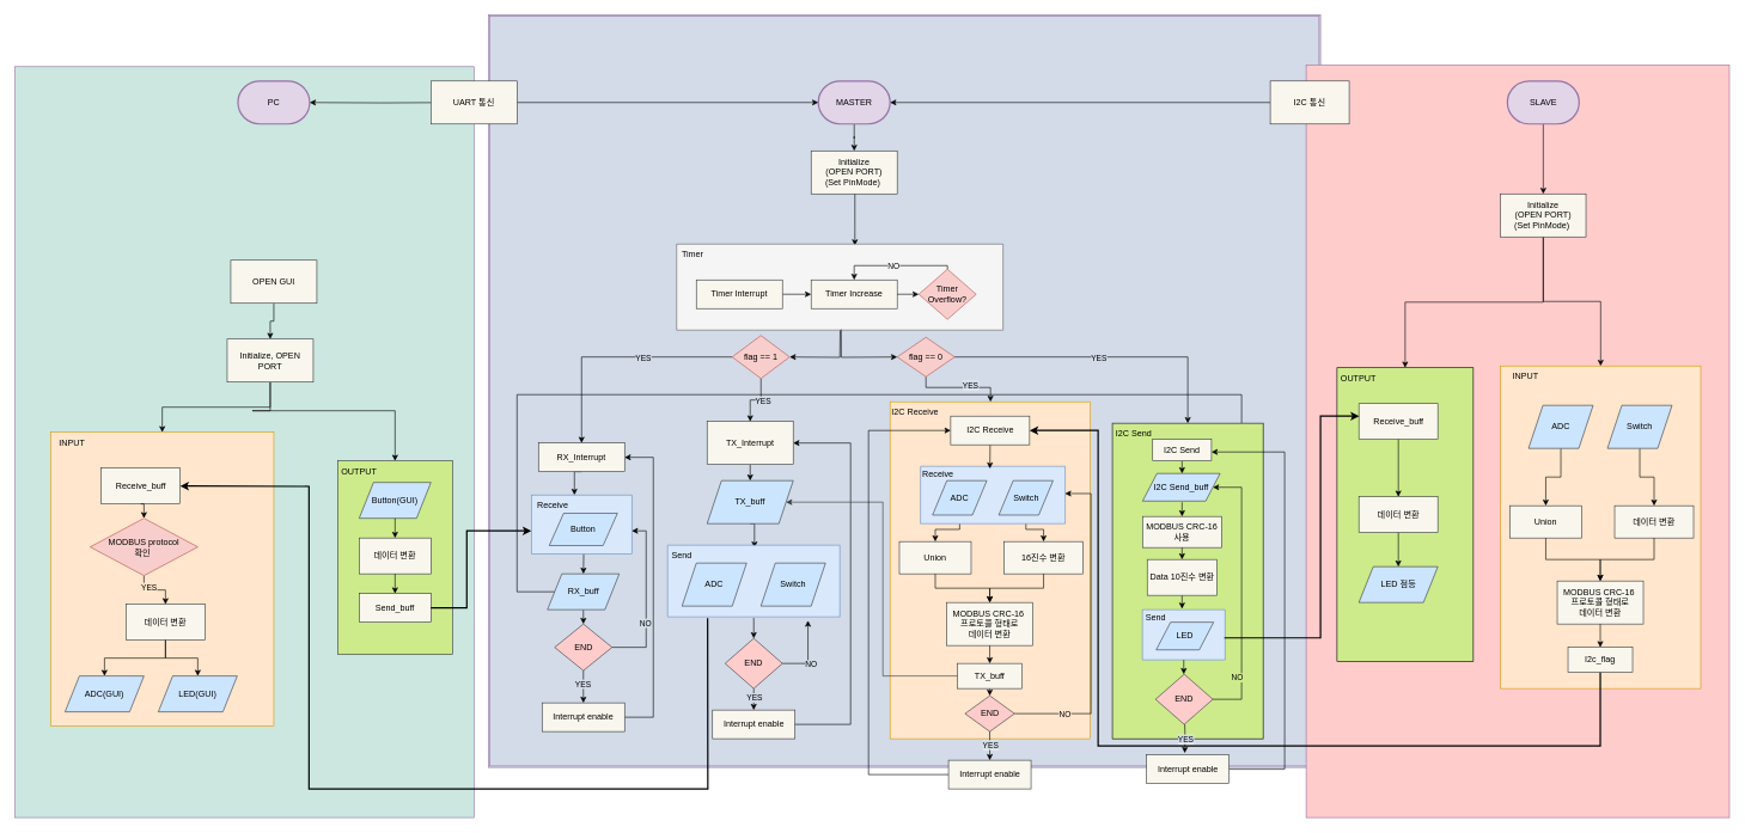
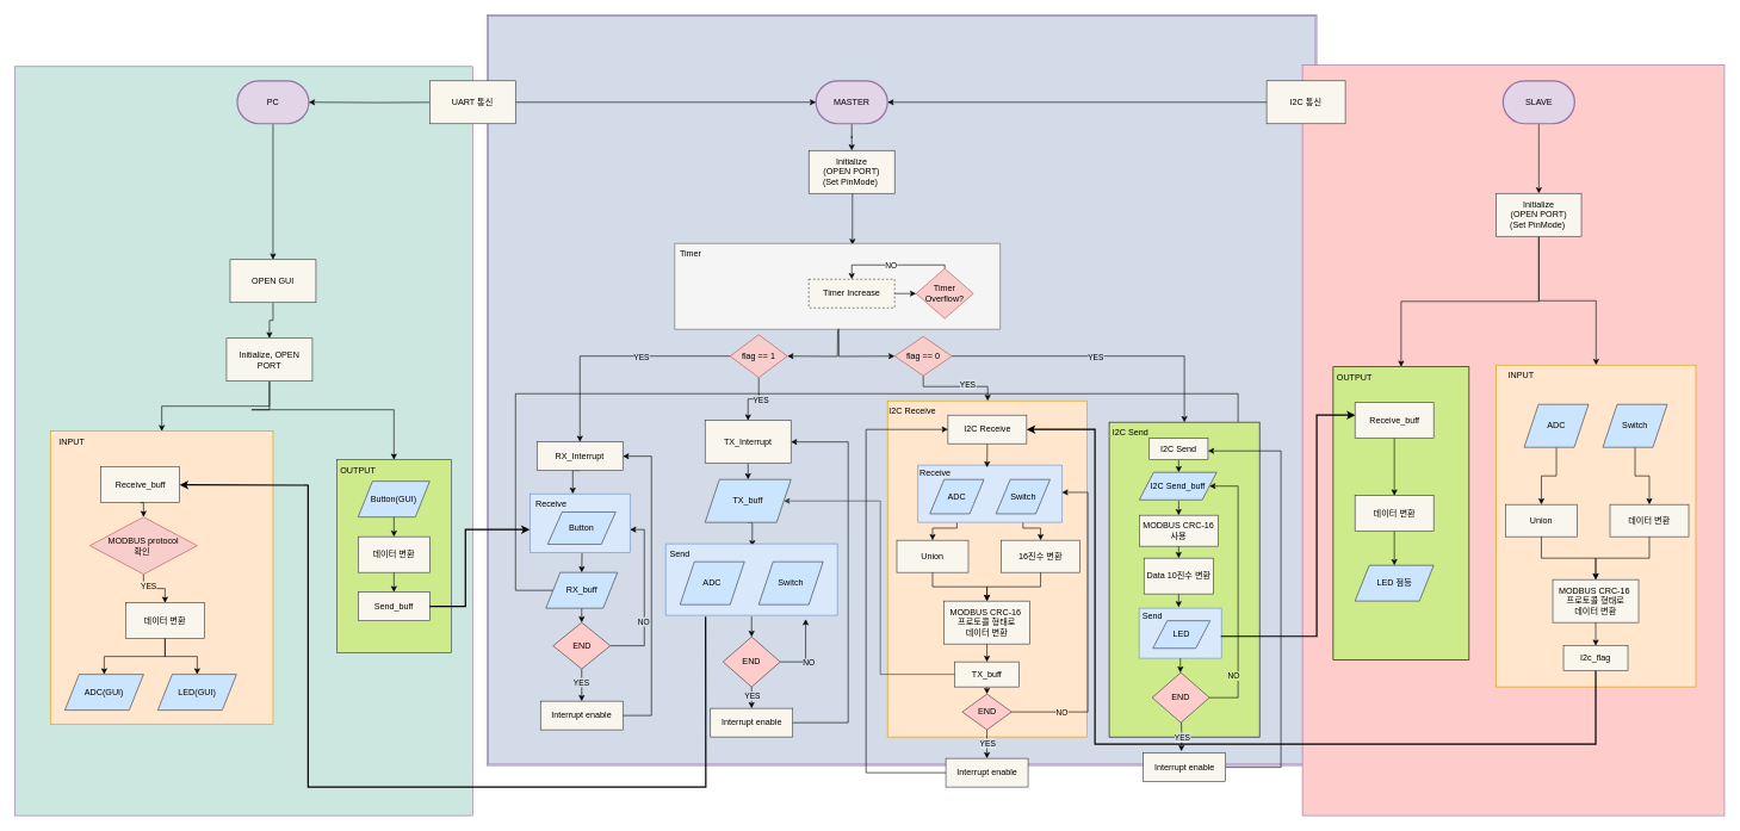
+ <mxCell id="64" style="edgeStyle=orthogonalEdgeStyle;rounded=0;orthogonalLoop=1;jettySize=auto;html=1;exitX=0.5;exitY=1;exitDx=0;exitDy=0;exitPerimeter=0;entryX=0.5;entryY=0;entryDx=0;entryDy=0;" parent="1" source="65" target="63" edge="1"><mxGeometry relative="1" as="geometry" /></mxCell>
- <mxCell id="99" value="Timer Interrupt" style="rounded=0;whiteSpace=wrap;html=1;container=0;fillColor=#f9f7ed;strokeColor=#36393d;" parent="91" vertex="1"><mxGeometry x="30" y="50" width="120" height="40" as="geometry" /></mxCell>
- <mxCell id="98" style="edgeStyle=orthogonalEdgeStyle;rounded=0;orthogonalLoop=1;jettySize=auto;html=1;exitX=1;exitY=0.5;exitDx=0;exitDy=0;entryX=0;entryY=0.5;entryDx=0;entryDy=0;" parent="91" source="99" target="93" edge="1"><mxGeometry relative="1" as="geometry" /></mxCell>
- <mxCell id="93" value="Timer Increase" style="rounded=0;whiteSpace=wrap;html=1;container=0;fillColor=#f9f7ed;strokeColor=#36393d;" parent="91" vertex="1"><mxGeometry x="190" y="50" width="120" height="40" as="geometry" /></mxCell>
+ <mxCell id="93" value="Timer Increase" style="rounded=0;whiteSpace=wrap;html=1;container=0;fillColor=#f9f7ed;strokeColor=#36393d;dashed=1;" parent="91" vertex="1"><mxGeometry x="190" y="50" width="120" height="40" as="geometry" /></mxCell>
